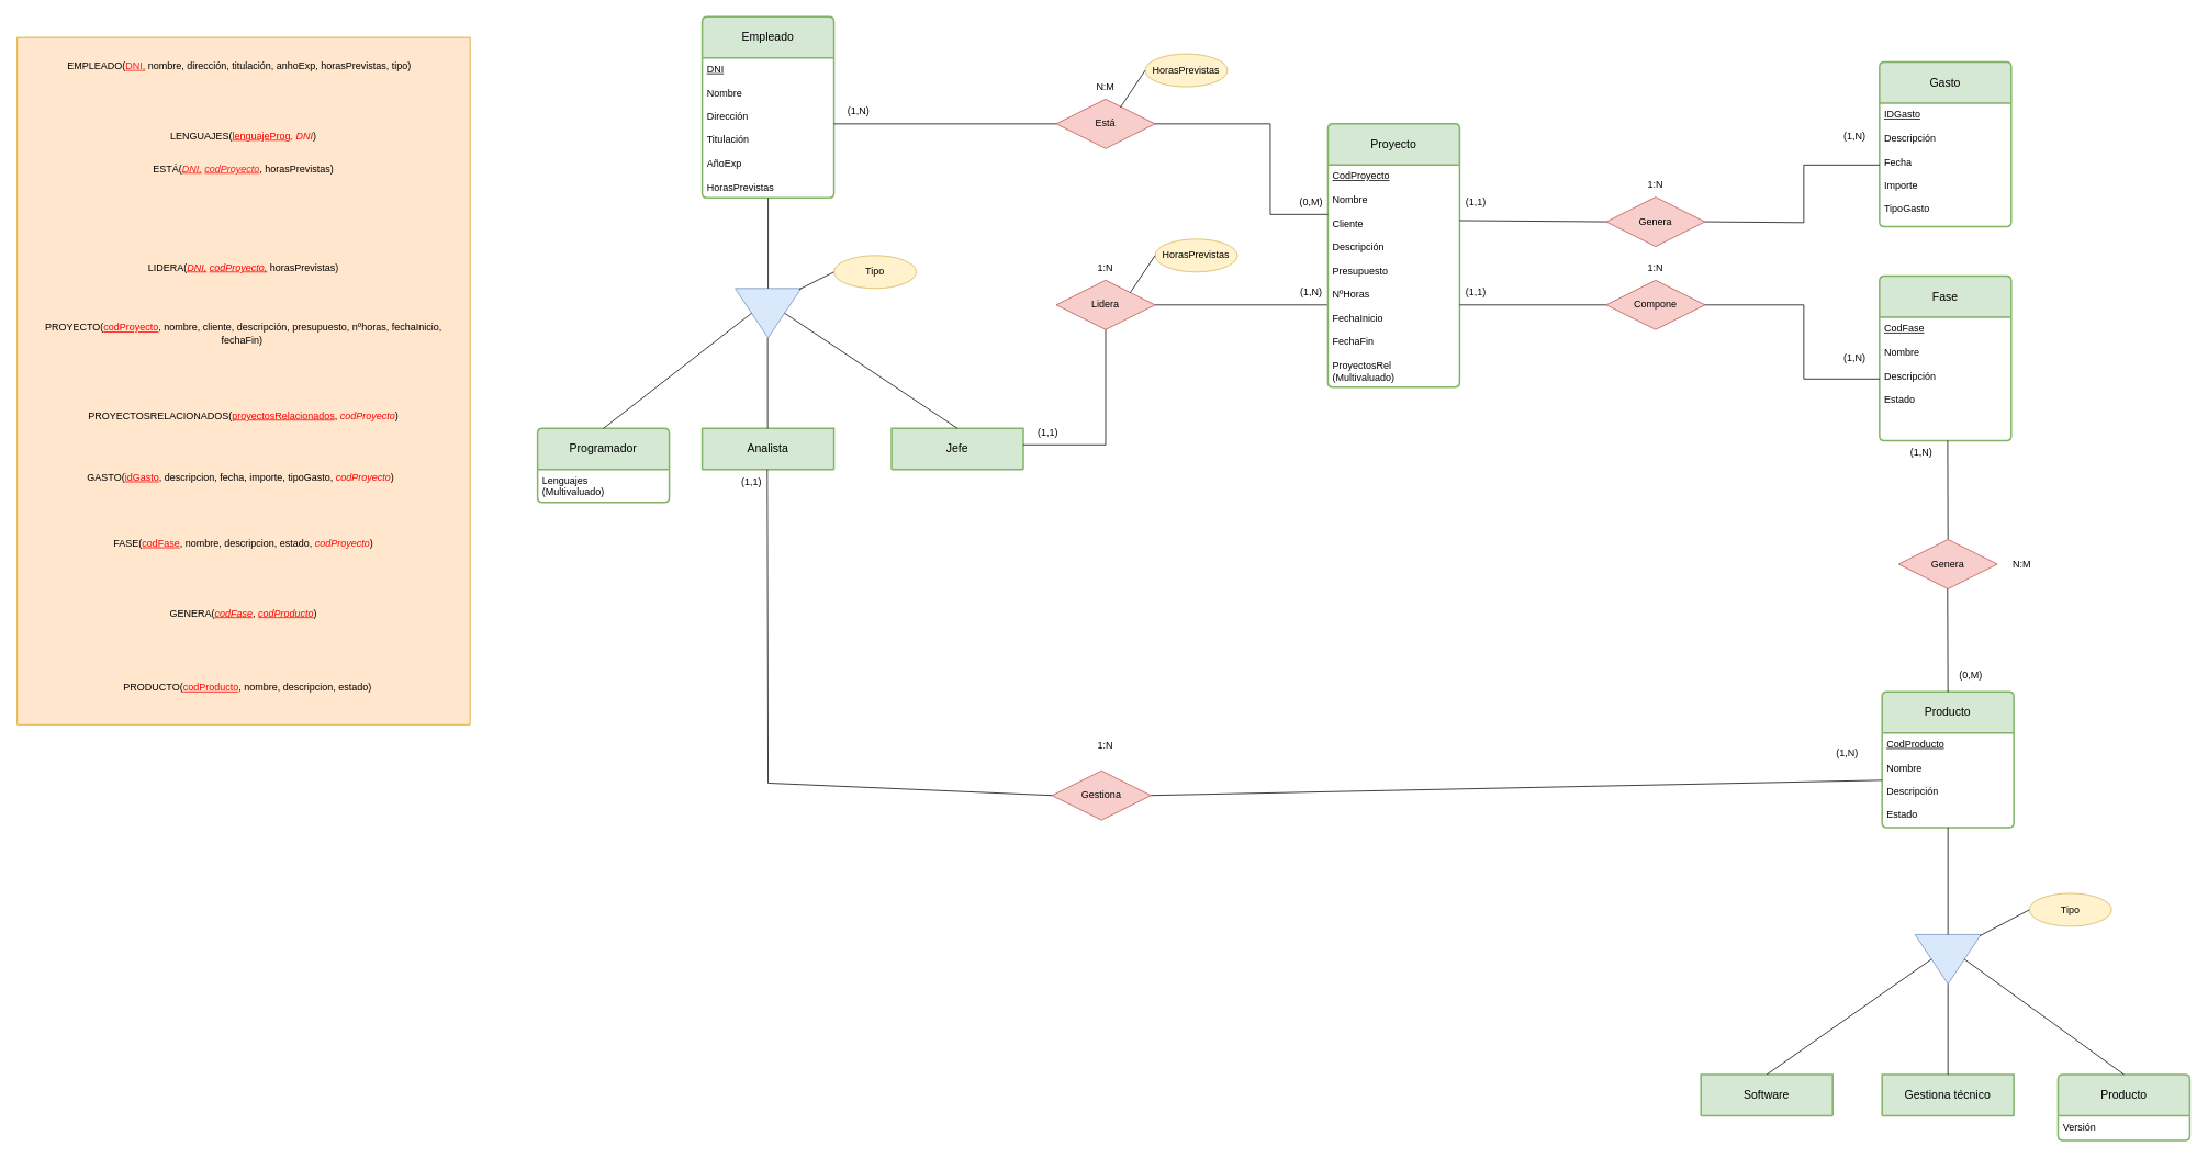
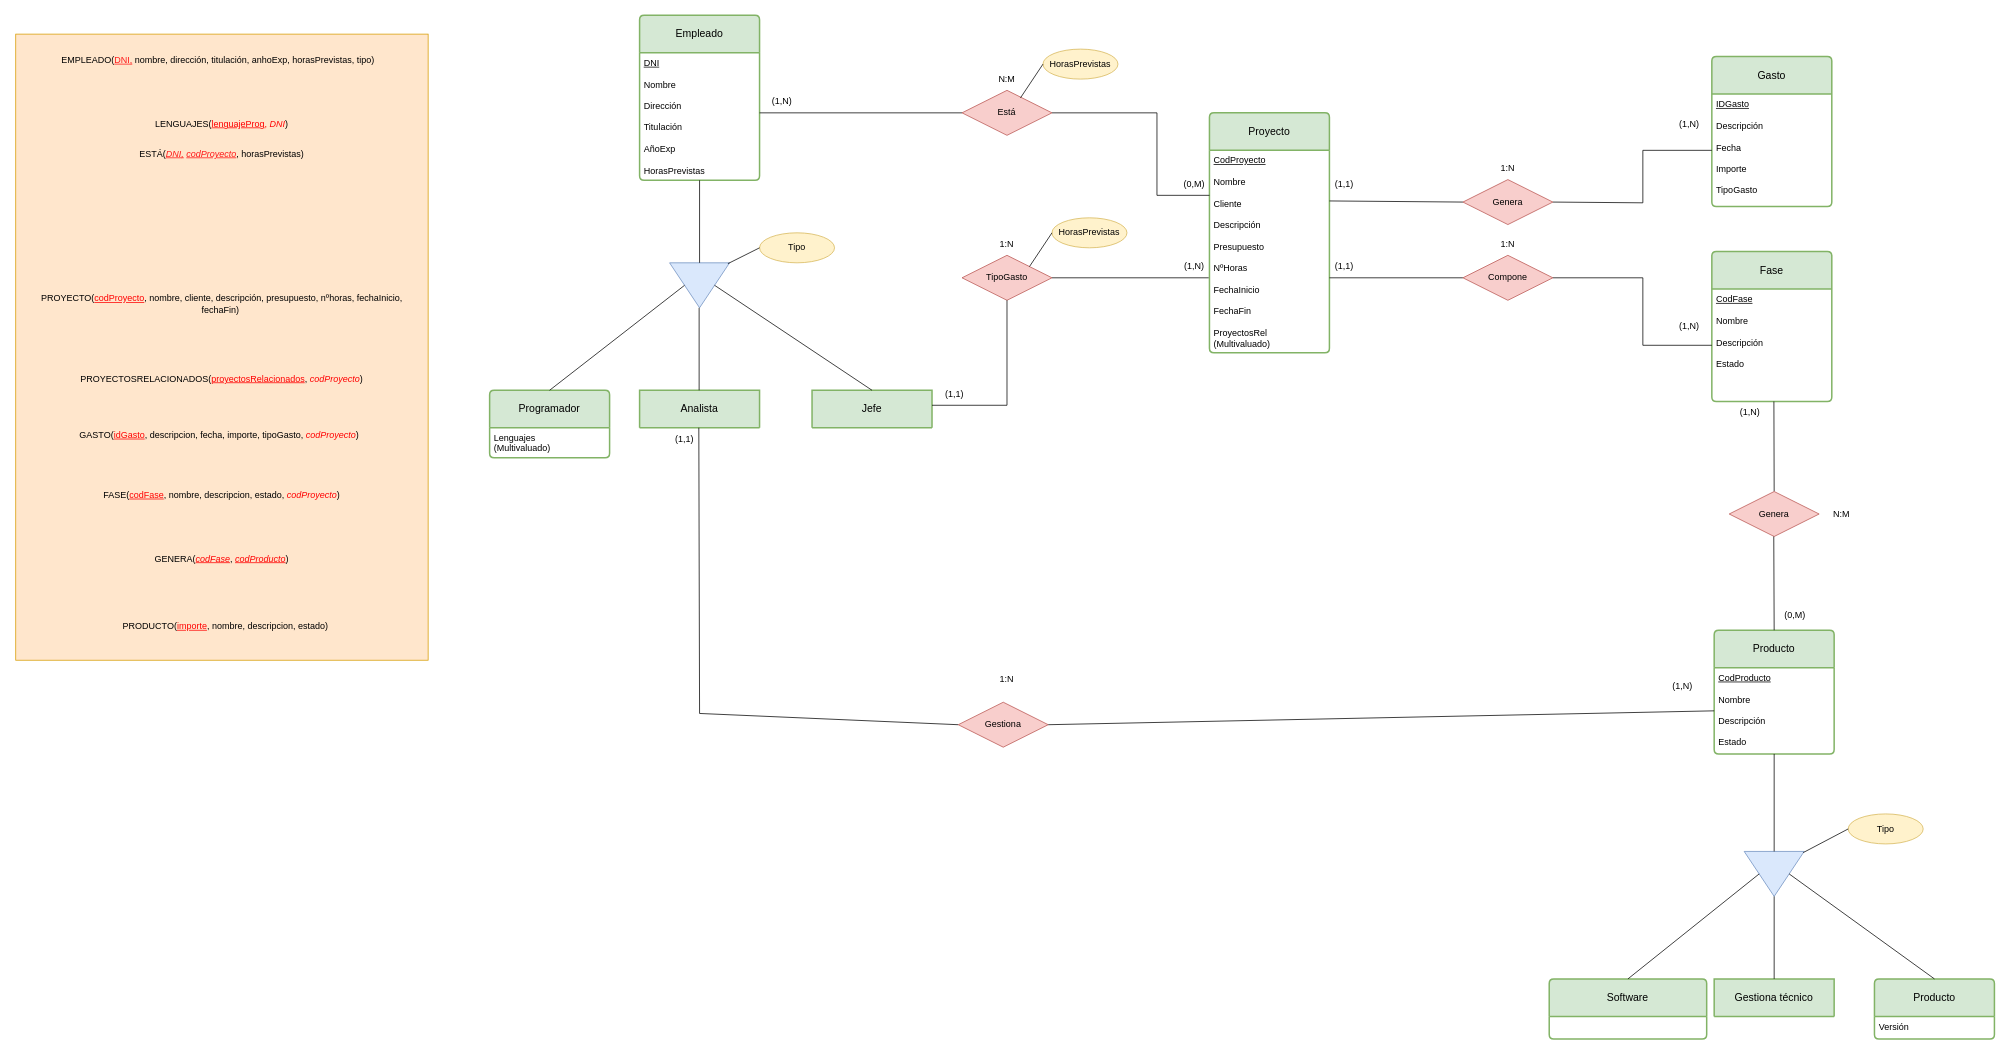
- <mxCell id="76" value="LIDERA(&lt;i&gt;&lt;font style=&quot;&quot; color=&quot;#ff0000&quot;&gt;&lt;u&gt;DNI,&lt;/u&gt; &lt;u&gt;codProyecto,&lt;/u&gt;&lt;/font&gt;&lt;/i&gt; horasPrevistas)" style="text;html=1;strokeColor=none;fillColor=none;align=center;verticalAlign=middle;whiteSpace=wrap;rounded=0;" parent="1" vertex="1"><mxGeometry x="25" y="310" width="540" height="30" as="geometry" /></mxCell>
- <mxCell id="26" value="Lidera" style="shape=rhombus;perimeter=rhombusPerimeter;whiteSpace=wrap;html=1;align=center;fillColor=#f8cecc;strokeColor=#b85450;" parent="1" vertex="1"><mxGeometry x="1282" y="340" width="120" height="60" as="geometry" /></mxCell>
+ <mxCell id="26" value="TipoGasto" style="shape=rhombus;perimeter=rhombusPerimeter;whiteSpace=wrap;html=1;align=center;fillColor=#f8cecc;strokeColor=#b85450;" parent="1" vertex="1"><mxGeometry x="1282" y="340" width="120" height="60" as="geometry" /></mxCell>
- <mxCell id="84" value="PRODUCTO(&lt;font color=&quot;#ff0000&quot;&gt;&lt;u&gt;codProducto&lt;/u&gt;&lt;/font&gt;, nombre, descripcion, estado)" style="text;html=1;strokeColor=none;fillColor=none;align=center;verticalAlign=middle;whiteSpace=wrap;rounded=0;" parent="1" vertex="1"><mxGeometry x="30" y="820" width="540" height="30" as="geometry" /></mxCell>
+ <mxCell id="84" value="PRODUCTO(&lt;font color=&quot;#ff0000&quot;&gt;&lt;u&gt;importe&lt;/u&gt;&lt;/font&gt;, nombre, descripcion, estado)" style="text;html=1;strokeColor=none;fillColor=none;align=center;verticalAlign=middle;whiteSpace=wrap;rounded=0;" parent="1" vertex="1"><mxGeometry x="30" y="820" width="540" height="30" as="geometry" /></mxCell>
- <mxCell id="3" value="Software" style="swimlane;childLayout=stackLayout;horizontal=1;startSize=50;horizontalStack=0;rounded=1;fontSize=14;fontStyle=0;strokeWidth=2;resizeParent=0;resizeLast=1;shadow=0;dashed=0;align=center;arcSize=4;whiteSpace=wrap;html=1;fillColor=#d5e8d4;strokeColor=#82b366;" parent="1" vertex="1"><mxGeometry x="2065.13" y="1305" width="160" height="50" as="geometry" /></mxCell>
+ <mxCell id="3" value="Software" style="swimlane;childLayout=stackLayout;horizontal=1;startSize=50;horizontalStack=0;rounded=1;fontSize=14;fontStyle=0;strokeWidth=2;resizeParent=0;resizeLast=1;shadow=0;dashed=0;align=center;arcSize=4;whiteSpace=wrap;html=1;fillColor=#d5e8d4;strokeColor=#82b366;" parent="1" vertex="1"><mxGeometry x="2065.13" y="1305" width="210" height="80" as="geometry" /></mxCell>
